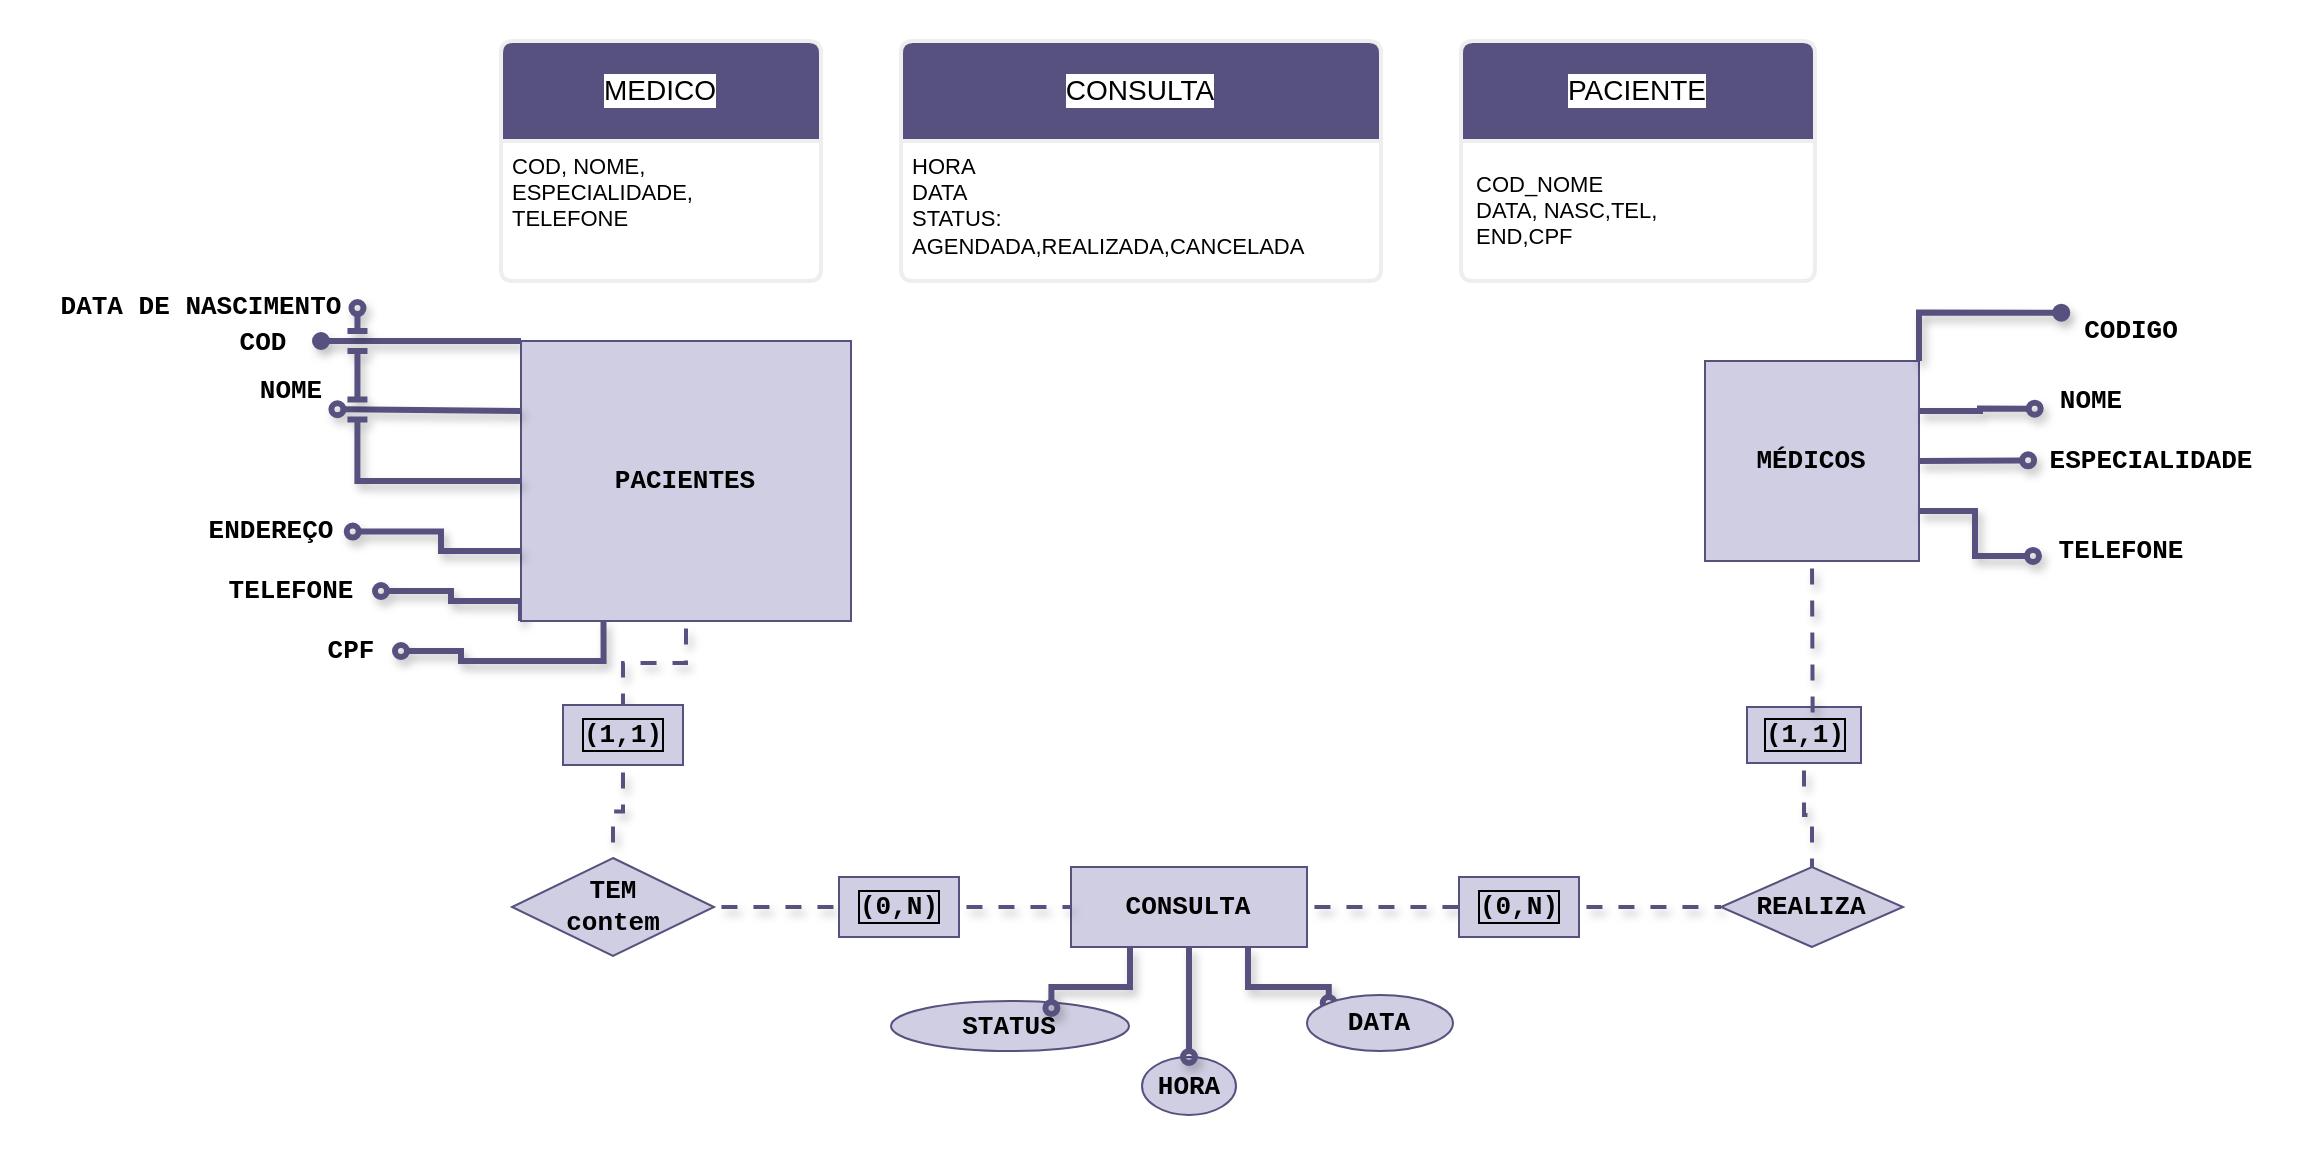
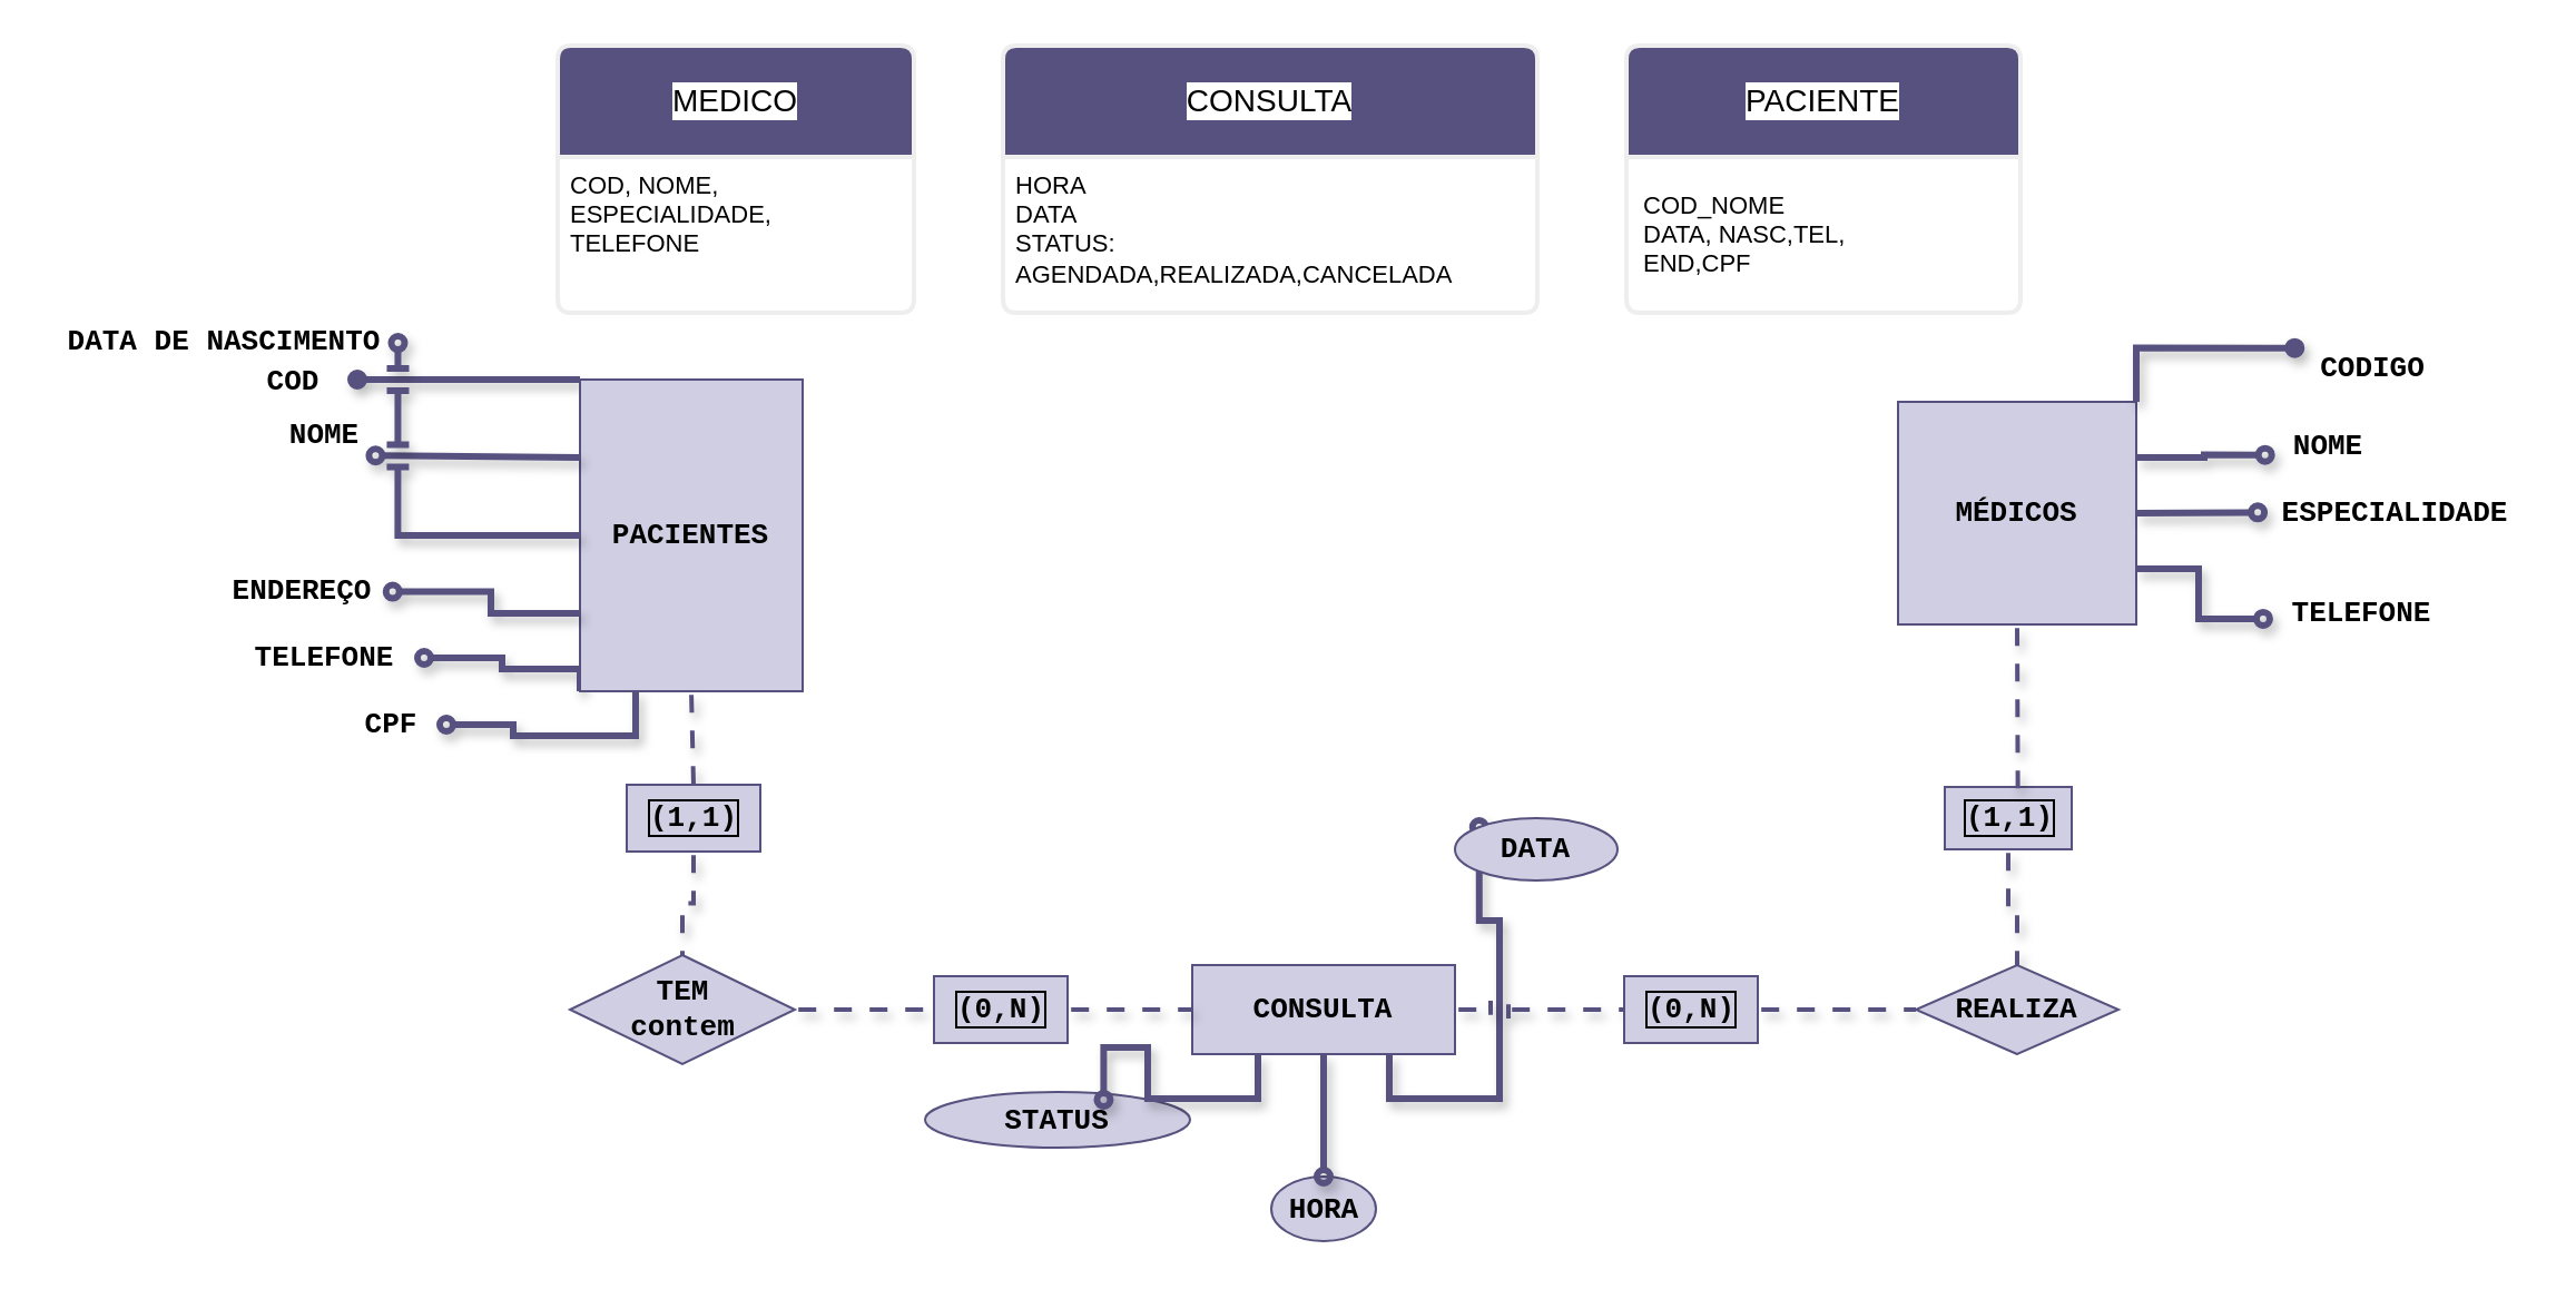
- <mxCell id="16" value="PACIENTES" style="whiteSpace=wrap;html=1;align=center;labelBackgroundColor=none;fillColor=#d0cee2;strokeColor=#56517e;horizontal=1;fontSize=13;fontStyle=1;verticalAlign=middle;fontFamily=Courier New;" vertex="1" parent="1"><mxGeometry x="260" y="170" width="165" height="140" as="geometry" /></mxCell>
+ <mxCell id="16" value="PACIENTES" style="whiteSpace=wrap;html=1;align=center;labelBackgroundColor=none;fillColor=#d0cee2;strokeColor=#56517e;horizontal=1;fontSize=13;fontStyle=1;verticalAlign=middle;fontFamily=Courier New;" vertex="1" parent="1"><mxGeometry x="260" y="170" width="100" height="140" as="geometry" /></mxCell>
- <mxCell id="20" value="DATA" style="ellipse;whiteSpace=wrap;html=1;align=center;labelBackgroundColor=none;fillColor=#d0cee2;strokeColor=#56517e;horizontal=1;fontSize=13;fontStyle=1;verticalAlign=middle;fontFamily=Courier New;" vertex="1" parent="1"><mxGeometry x="653" y="497" width="73" height="28" as="geometry" /></mxCell>
+ <mxCell id="20" value="DATA" style="ellipse;whiteSpace=wrap;html=1;align=center;labelBackgroundColor=none;fillColor=#d0cee2;strokeColor=#56517e;horizontal=1;fontSize=13;fontStyle=1;verticalAlign=middle;fontFamily=Courier New;" vertex="1" parent="1"><mxGeometry x="653" y="367" width="73" height="28" as="geometry" /></mxCell>
- <mxCell id="21" value="STATUS" style="ellipse;whiteSpace=wrap;html=1;align=center;labelBackgroundColor=none;fillColor=#d0cee2;strokeColor=#56517e;horizontal=1;fontSize=13;fontStyle=1;verticalAlign=middle;fontFamily=Courier New;" vertex="1" parent="1"><mxGeometry x="445" y="500" width="119" height="25" as="geometry" /></mxCell>
+ <mxCell id="21" value="STATUS" style="ellipse;whiteSpace=wrap;html=1;align=center;labelBackgroundColor=none;fillColor=#d0cee2;strokeColor=#56517e;horizontal=1;fontSize=13;fontStyle=1;verticalAlign=middle;fontFamily=Courier New;" vertex="1" parent="1"><mxGeometry x="415" y="490" width="119" height="25" as="geometry" /></mxCell>
